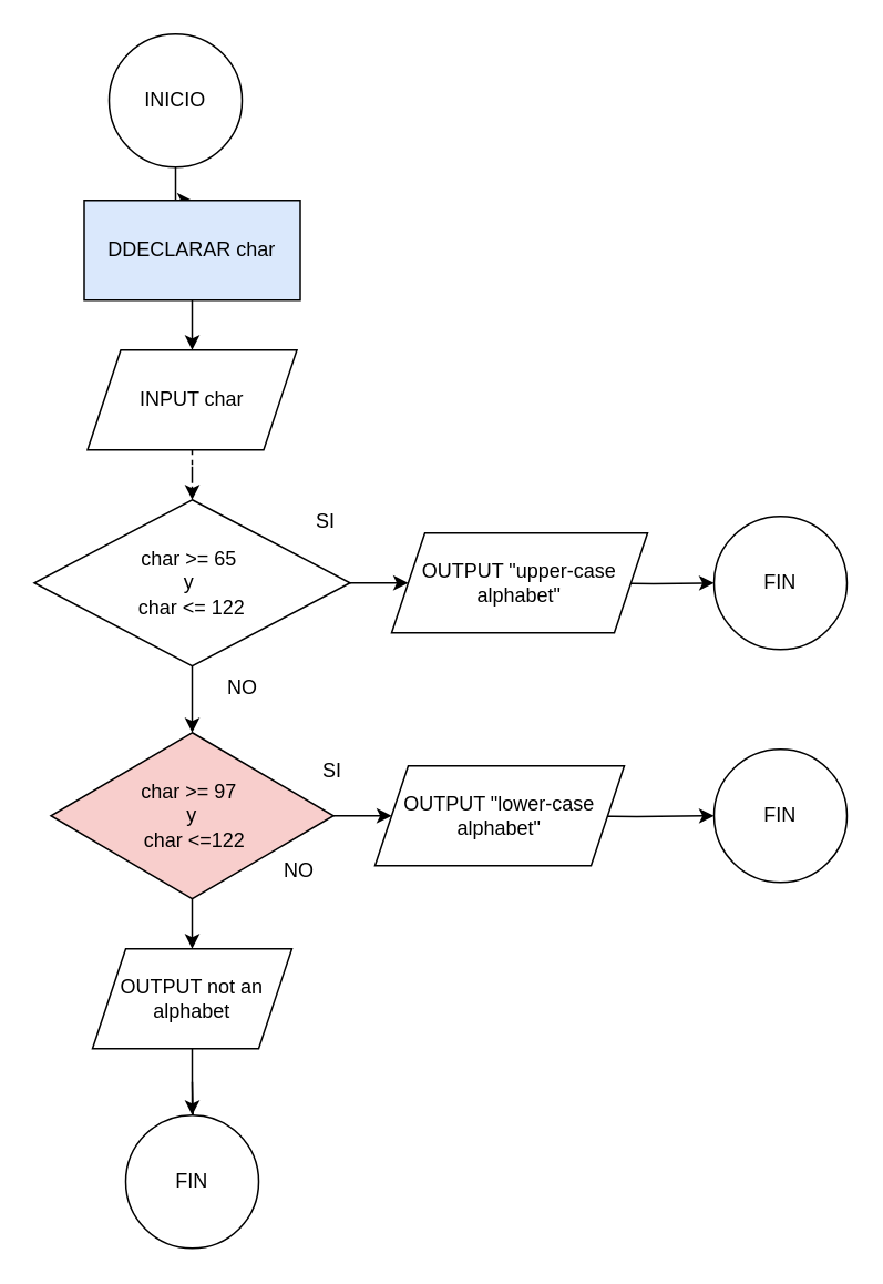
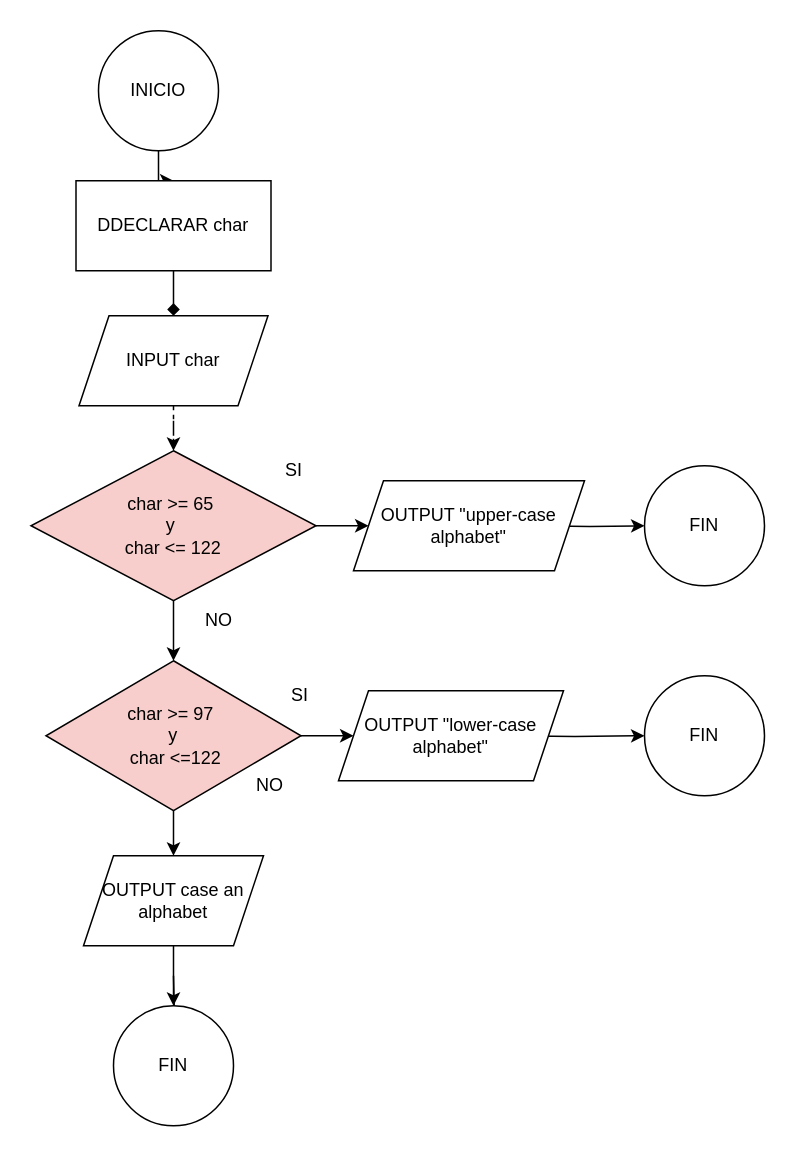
- <mxCell id="5" value="DDECLARAR char" style="whiteSpace=wrap;html=1;fillColor=#dae8fc;" vertex="1" parent="1"><mxGeometry x="50" y="120" width="130" height="60" as="geometry" /></mxCell>
+ <mxCell id="5" value="DDECLARAR char" style="whiteSpace=wrap;html=1;" vertex="1" parent="1"><mxGeometry x="50" y="120" width="130" height="60" as="geometry" /></mxCell>
- <mxCell id="4" value="" style="edgeStyle=orthogonalEdgeStyle;rounded=0;orthogonalLoop=1;jettySize=auto;html=1;" edge="1" parent="1" source="5" target="7"><mxGeometry relative="1" as="geometry" /></mxCell>
+ <mxCell id="4" value="" style="edgeStyle=orthogonalEdgeStyle;rounded=0;orthogonalLoop=1;jettySize=auto;html=1;endArrow=diamond;" edge="1" parent="1" source="5" target="7"><mxGeometry relative="1" as="geometry" /></mxCell>
- <mxCell id="10" value="char &amp;gt;= 65&amp;nbsp;&lt;div&gt;y&amp;nbsp;&lt;/div&gt;&lt;div&gt;char &amp;lt;= 122&lt;/div&gt;" style="rhombus;whiteSpace=wrap;html=1;" vertex="1" parent="1"><mxGeometry x="20" y="300" width="190" height="100" as="geometry" /></mxCell>
+ <mxCell id="10" value="char &amp;gt;= 65&amp;nbsp;&lt;div&gt;y&amp;nbsp;&lt;/div&gt;&lt;div&gt;char &amp;lt;= 122&lt;/div&gt;" style="rhombus;whiteSpace=wrap;html=1;fillColor=#f8cecc;" vertex="1" parent="1"><mxGeometry x="20" y="300" width="190" height="100" as="geometry" /></mxCell>
- <mxCell id="25" value="OUTPUT not an alphabet" style="shape=parallelogram;perimeter=parallelogramPerimeter;whiteSpace=wrap;html=1;fixedSize=1;" vertex="1" parent="1"><mxGeometry x="55" y="570" width="120" height="60" as="geometry" /></mxCell>
+ <mxCell id="25" value="OUTPUT case an alphabet" style="shape=parallelogram;perimeter=parallelogramPerimeter;whiteSpace=wrap;html=1;fixedSize=1;" vertex="1" parent="1"><mxGeometry x="55" y="570" width="120" height="60" as="geometry" /></mxCell>
